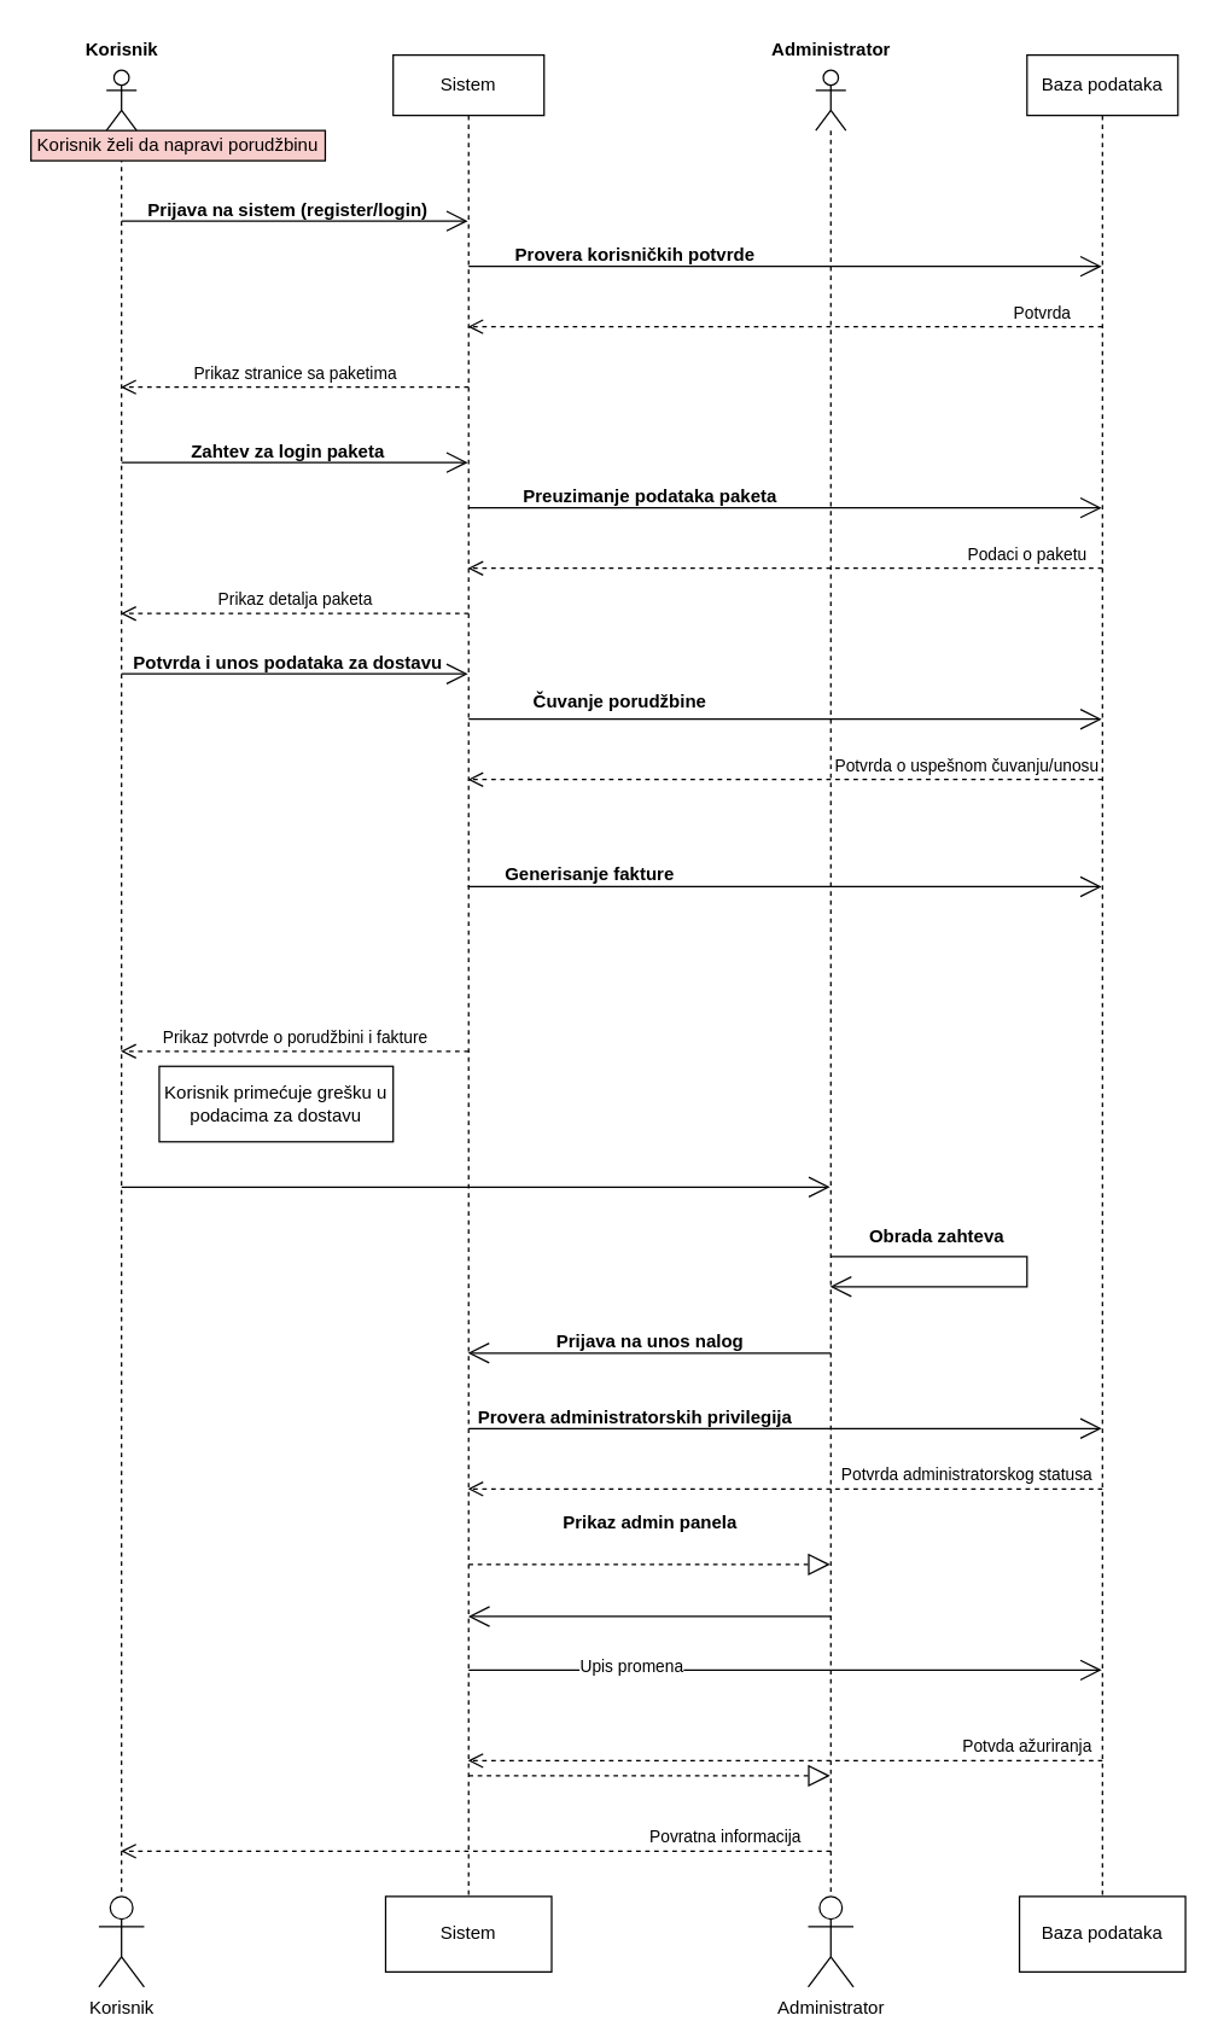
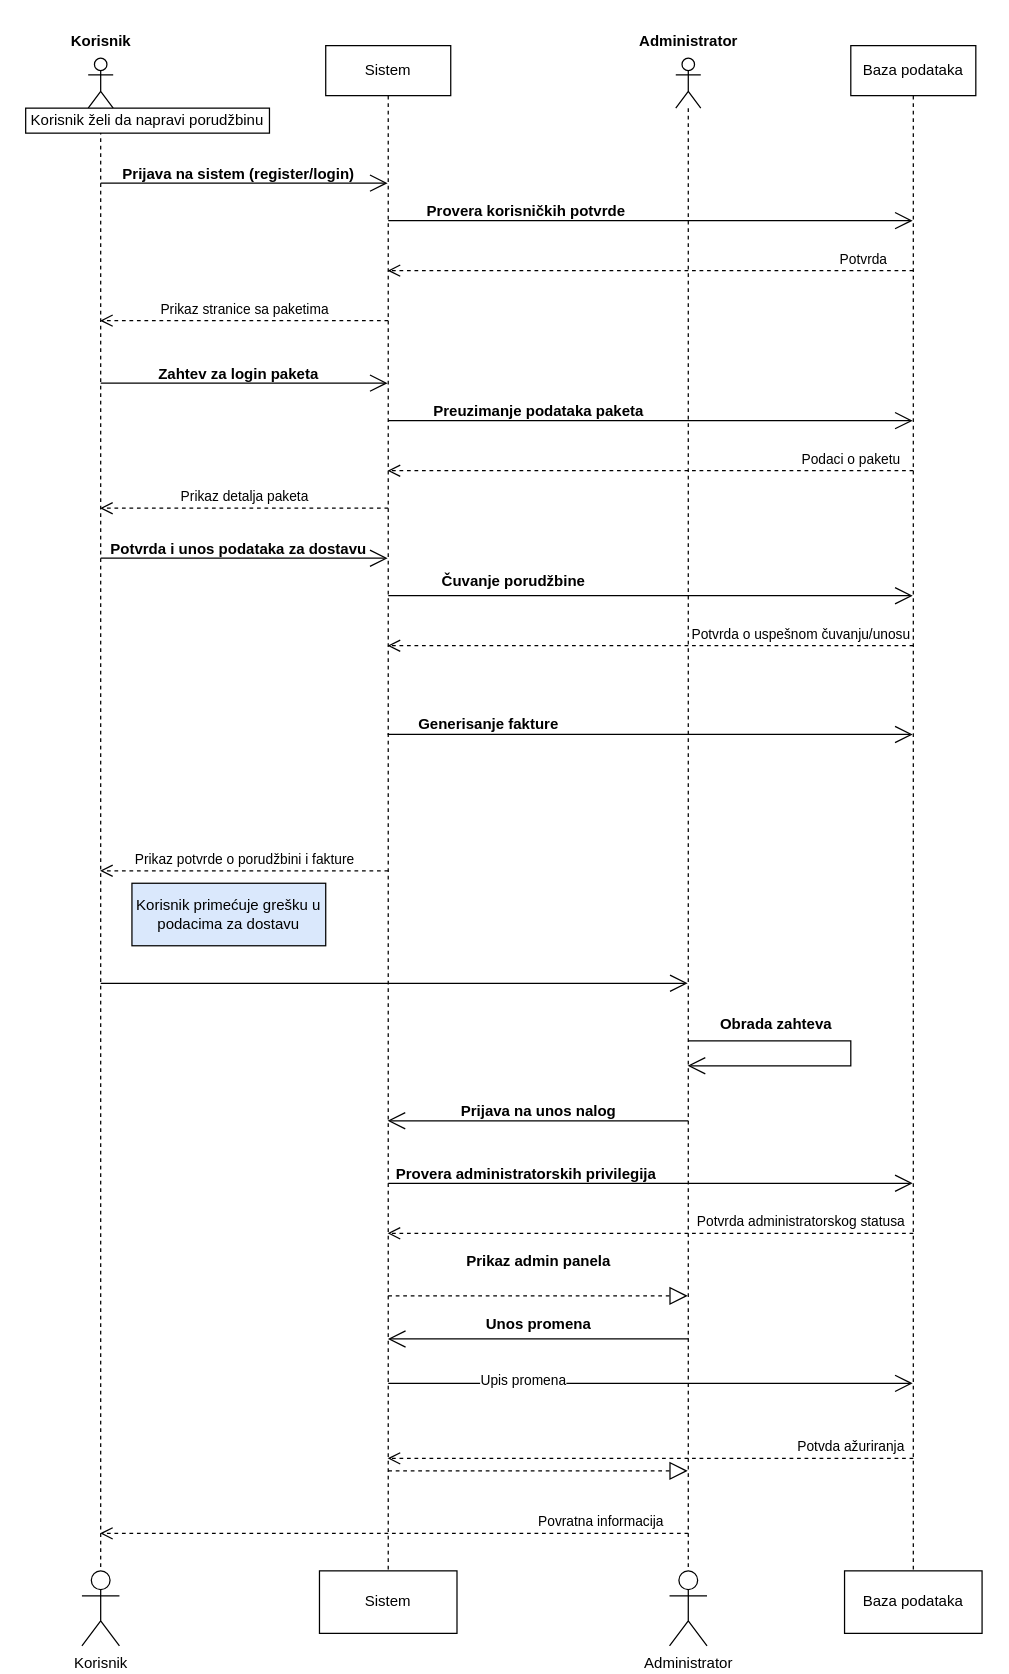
- <mxCell id="8" value="Korisnik želi da napravi porudžbinu" style="html=1;whiteSpace=wrap;fillColor=#f8cecc;" parent="1" vertex="1"><mxGeometry y="86" width="195" height="20" as="geometry" x="20" /></mxCell>
+ <mxCell id="8" value="Korisnik želi da napravi porudžbinu" style="html=1;whiteSpace=wrap;" parent="1" vertex="1"><mxGeometry y="86" width="195" height="20" as="geometry" x="20" /></mxCell>
- <mxCell id="29" value="Korisnik primećuje grešku u podacima za dostavu" style="html=1;whiteSpace=wrap;" parent="1" vertex="1"><mxGeometry x="105" y="706" width="155" height="50" as="geometry" /></mxCell>
+ <mxCell id="29" value="Korisnik primećuje grešku u podacima za dostavu" style="html=1;whiteSpace=wrap;fillColor=#dae8fc;" parent="1" vertex="1"><mxGeometry x="105" y="706" width="155" height="50" as="geometry" /></mxCell>
+ <mxCell id="42" value="Unos promena" style="text;align=center;fontStyle=1;verticalAlign=middle;spacingLeft=3;spacingRight=3;strokeColor=none;rotatable=0;points=[[0,0.5],[1,0.5]];portConstraint=eastwest;html=1;" parent="1" vertex="1"><mxGeometry x="390" y="1046" width="80" height="26" as="geometry" /></mxCell>
